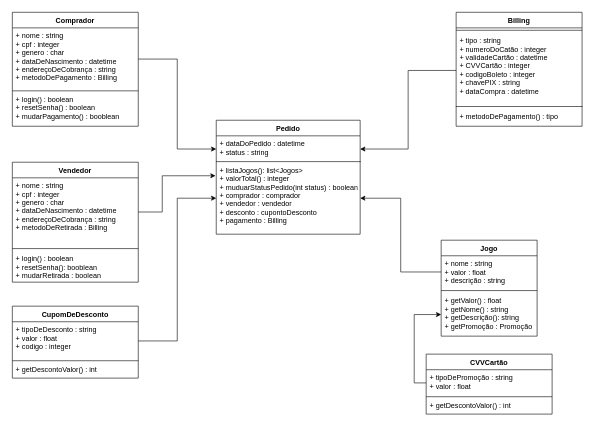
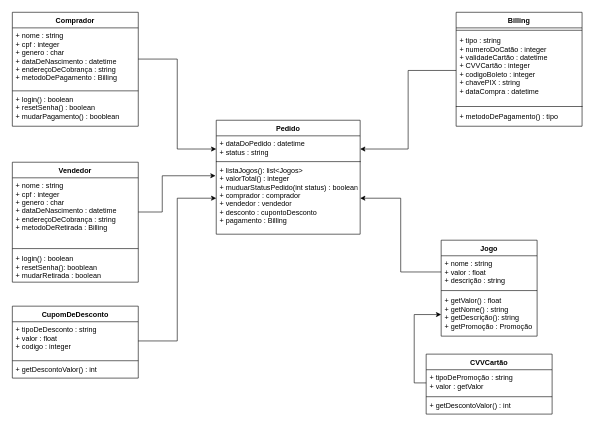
- <mxCell id="24" value="+ tipoDePromoção : string&#10;+ valor : float" style="text;strokeColor=none;fillColor=none;align=left;verticalAlign=top;spacingLeft=4;spacingRight=4;overflow=hidden;rotatable=0;points=[[0,0.5],[1,0.5]];portConstraint=eastwest;" vertex="1" parent="23"><mxGeometry y="26" width="210" height="44" as="geometry" /></mxCell>
+ <mxCell id="24" value="+ tipoDePromoção : string&#10;+ valor : getValor" style="text;strokeColor=none;fillColor=none;align=left;verticalAlign=top;spacingLeft=4;spacingRight=4;overflow=hidden;rotatable=0;points=[[0,0.5],[1,0.5]];portConstraint=eastwest;" vertex="1" parent="23"><mxGeometry y="26" width="210" height="44" as="geometry" /></mxCell>
